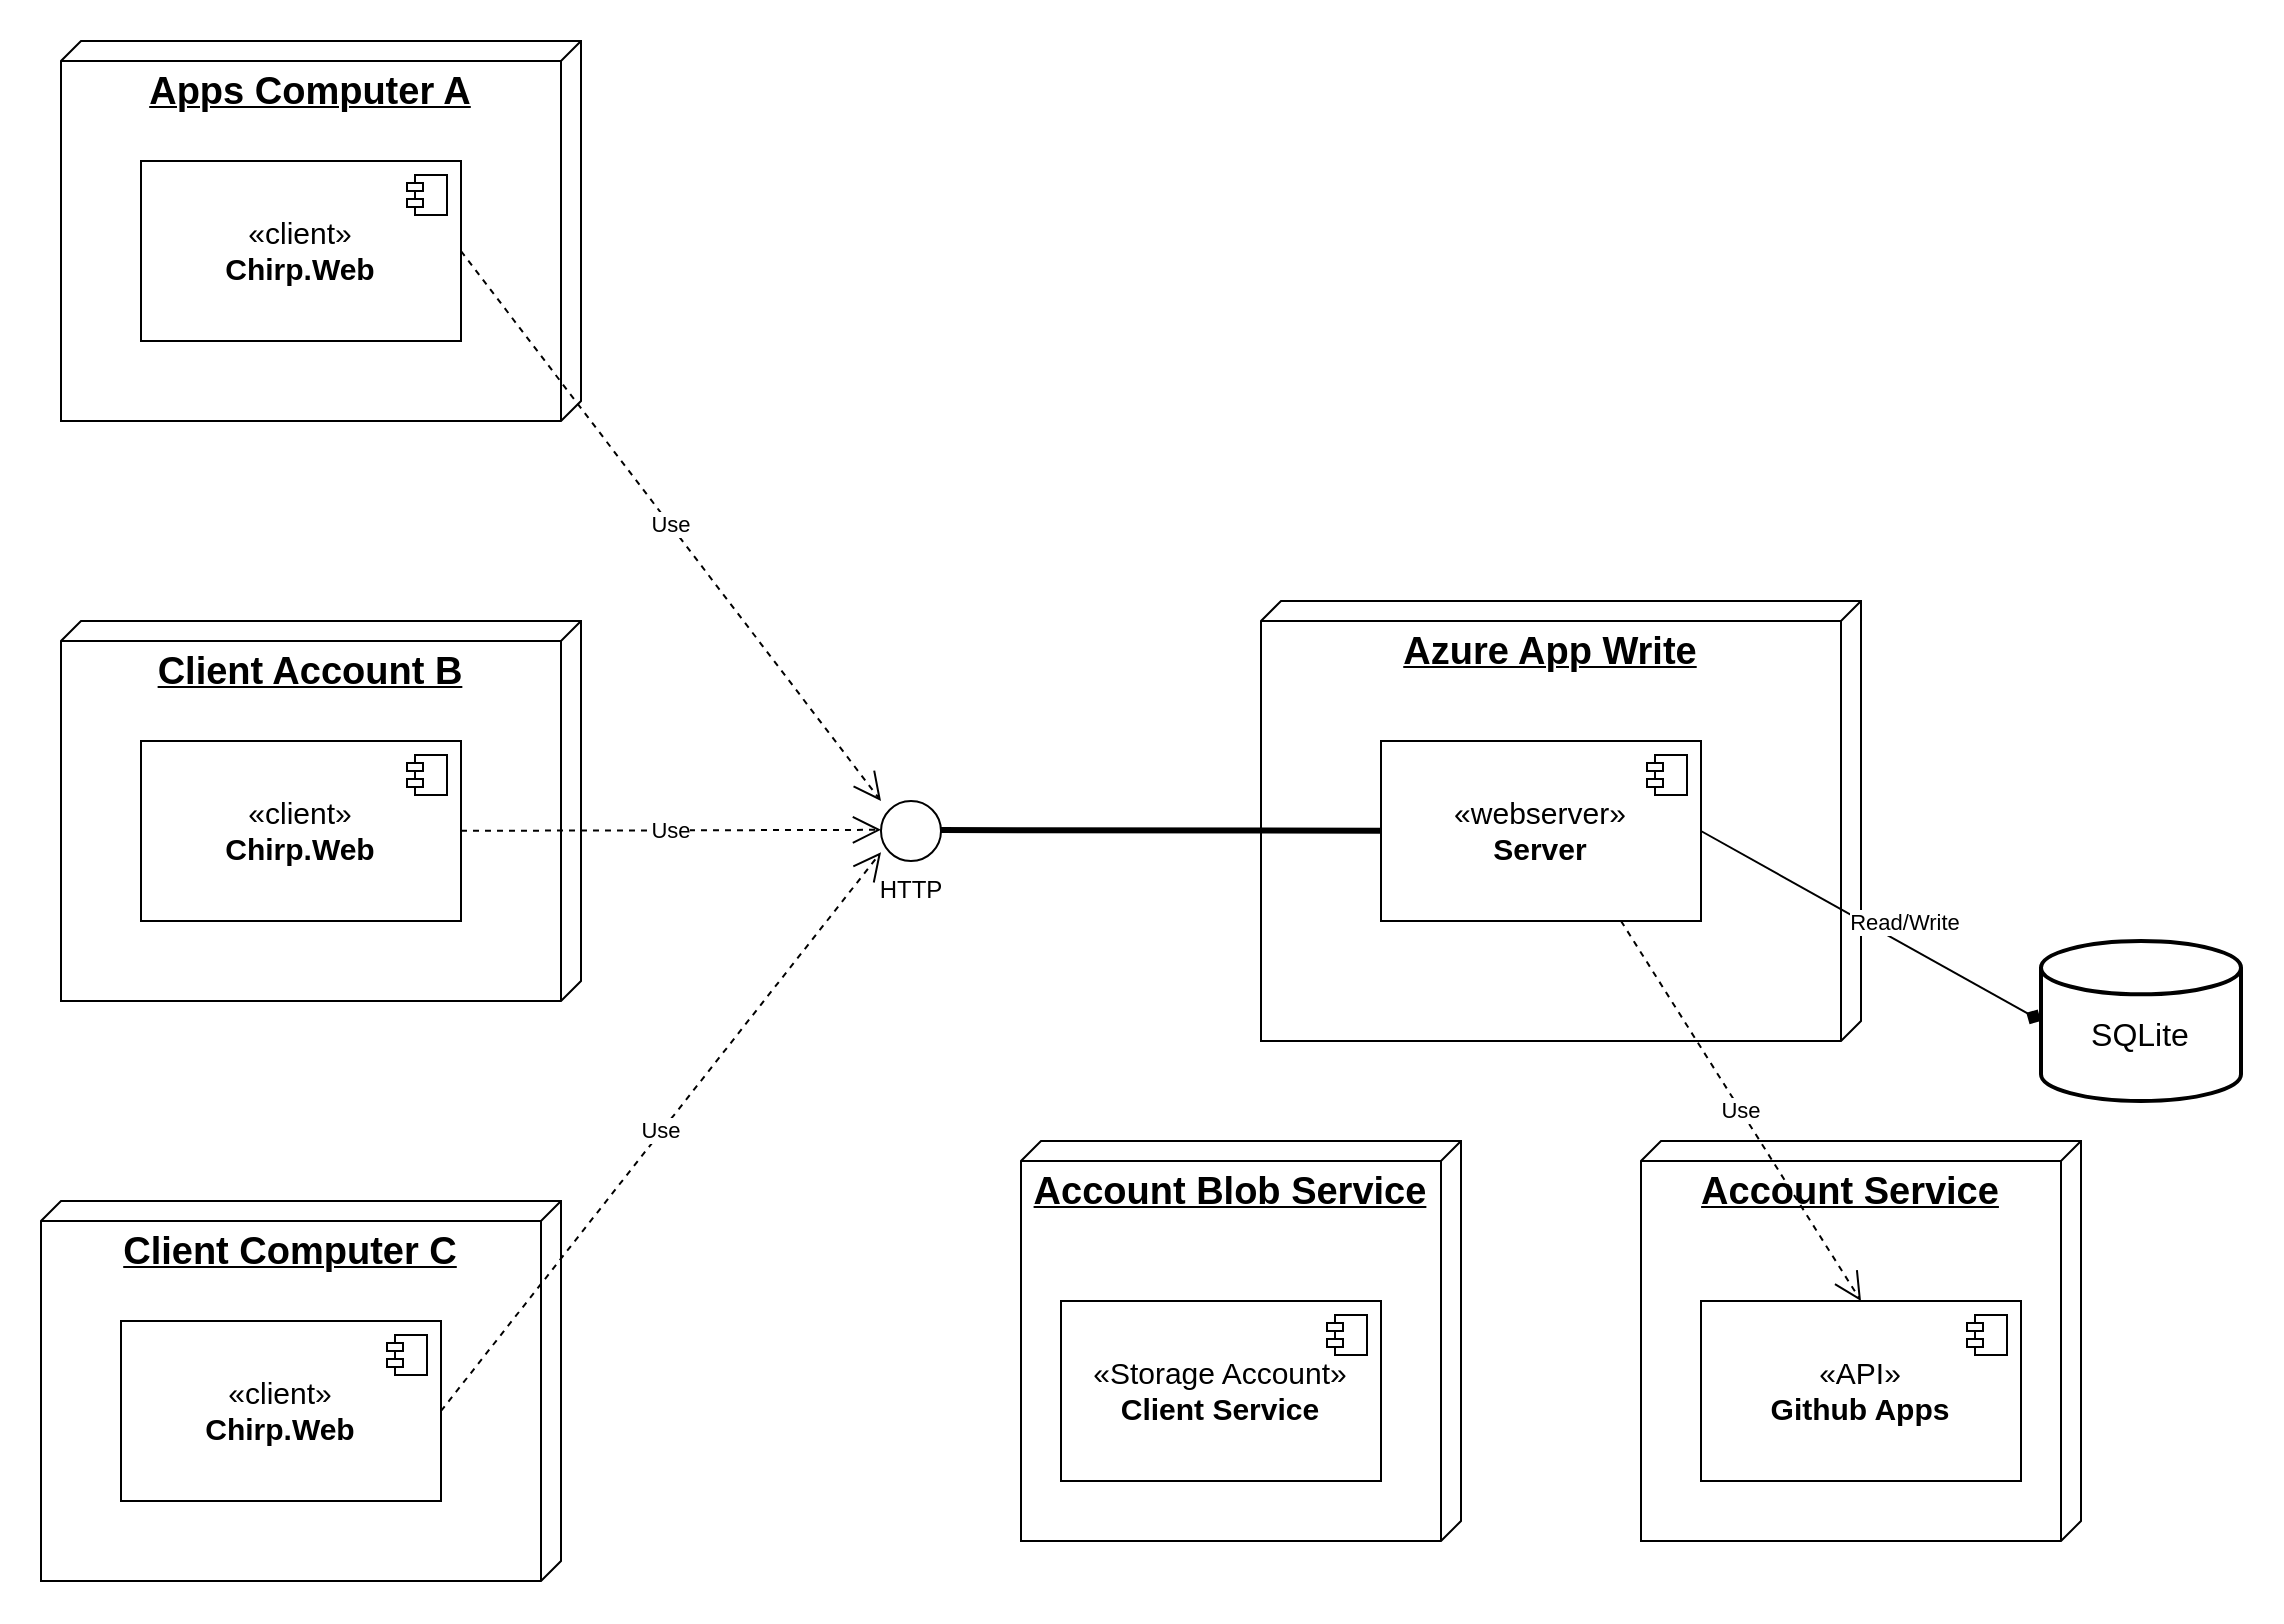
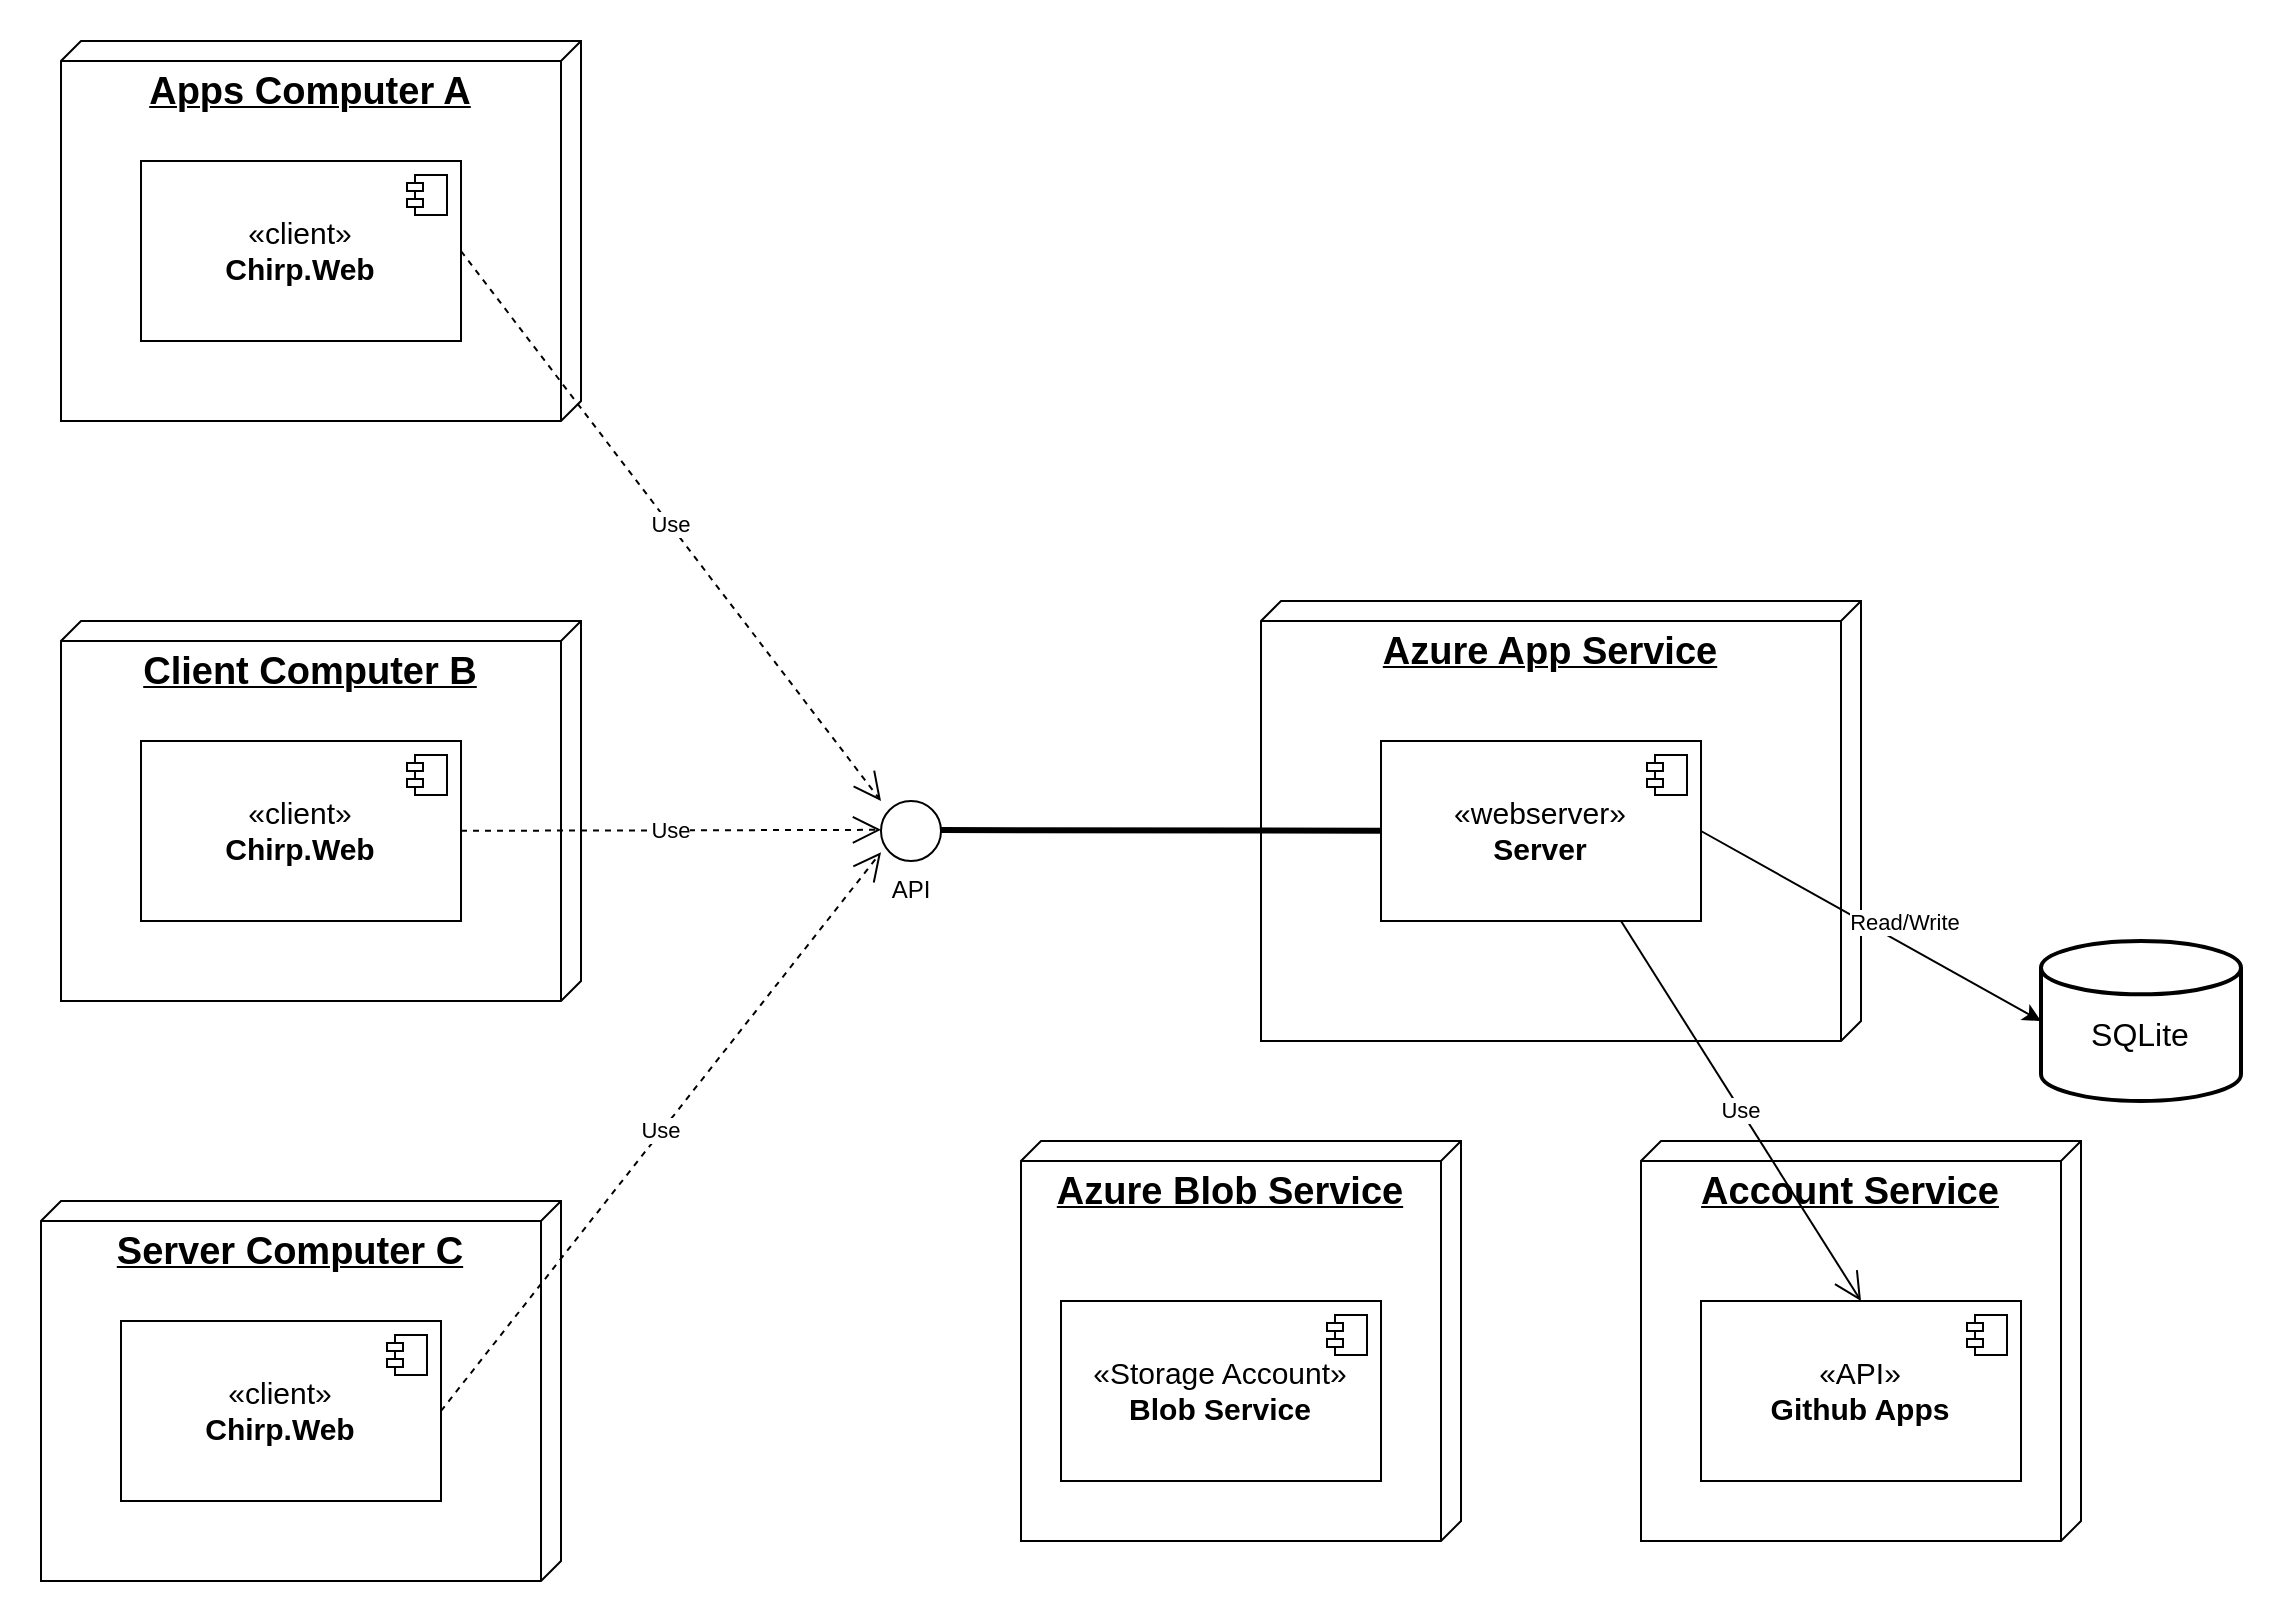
- <mxCell id="3" value="&lt;b&gt;&lt;font style=&quot;font-size: 19px;&quot;&gt;Azure App Write&lt;/font&gt;&lt;/b&gt;" style="verticalAlign=top;align=center;spacingTop=8;spacingLeft=2;spacingRight=12;shape=cube;size=10;direction=south;fontStyle=4;html=1;whiteSpace=wrap;" vertex="1" parent="1"><mxGeometry x="630" y="300" width="300" height="220" as="geometry" /></mxCell>
+ <mxCell id="3" value="&lt;b&gt;&lt;font style=&quot;font-size: 19px;&quot;&gt;Azure App Service&lt;/font&gt;&lt;/b&gt;" style="verticalAlign=top;align=center;spacingTop=8;spacingLeft=2;spacingRight=12;shape=cube;size=10;direction=south;fontStyle=4;html=1;whiteSpace=wrap;" vertex="1" parent="1"><mxGeometry x="630" y="300" width="300" height="220" as="geometry" /></mxCell>
- <mxCell id="11" value="&lt;b&gt;&lt;font style=&quot;font-size: 19px;&quot;&gt;Client Account B&lt;/font&gt;&lt;/b&gt;" style="verticalAlign=top;align=center;spacingTop=8;spacingLeft=2;spacingRight=12;shape=cube;size=10;direction=south;fontStyle=4;html=1;whiteSpace=wrap;" vertex="1" parent="1"><mxGeometry x="30" y="310" width="260" height="190" as="geometry" /></mxCell>
+ <mxCell id="11" value="&lt;b&gt;&lt;font style=&quot;font-size: 19px;&quot;&gt;Client Computer B&lt;/font&gt;&lt;/b&gt;" style="verticalAlign=top;align=center;spacingTop=8;spacingLeft=2;spacingRight=12;shape=cube;size=10;direction=south;fontStyle=4;html=1;whiteSpace=wrap;" vertex="1" parent="1"><mxGeometry x="30" y="310" width="260" height="190" as="geometry" /></mxCell>
- <mxCell id="7" value="HTTP" style="text;html=1;align=center;verticalAlign=middle;resizable=0;points=[];autosize=1;strokeColor=none;fillColor=none;" vertex="1" parent="1"><mxGeometry x="430" y="430" width="50" height="30" as="geometry" /></mxCell>
+ <mxCell id="7" value="API" style="text;html=1;align=center;verticalAlign=middle;resizable=0;points=[];autosize=1;strokeColor=none;fillColor=none;" vertex="1" parent="1"><mxGeometry x="430" y="430" width="50" height="30" as="geometry" /></mxCell>
- <mxCell id="24" value="Use" style="endArrow=open;endSize=12;dashed=1;html=1;rounded=0;exitX=0.75;exitY=1;exitDx=0;exitDy=0;entryX=0.5;entryY=0;entryDx=0;entryDy=0;" edge="1" parent="1" source="4" target="25"><mxGeometry width="160" relative="1" as="geometry"><mxPoint x="840" y="470" as="sourcePoint" /><mxPoint x="1070" y="570" as="targetPoint" /></mxGeometry></mxCell>
+ <mxCell id="24" value="Use" style="endArrow=open;endSize=12;dashed=0;html=1;rounded=0;exitX=0.75;exitY=1;exitDx=0;exitDy=0;entryX=0.5;entryY=0;entryDx=0;entryDy=0;" edge="1" parent="1" source="4" target="25"><mxGeometry width="160" relative="1" as="geometry"><mxPoint x="840" y="470" as="sourcePoint" /><mxPoint x="1070" y="570" as="targetPoint" /></mxGeometry></mxCell>
- <mxCell id="9" value="" style="edgeStyle=none;orthogonalLoop=1;jettySize=auto;html=1;rounded=0;entryX=0;entryY=0.5;entryDx=0;entryDy=0;entryPerimeter=0;exitX=1;exitY=0.5;exitDx=0;exitDy=0;endArrow=diamond;" edge="1" parent="1" target="2" source="4"><mxGeometry width="100" relative="1" as="geometry"><mxPoint x="820" y="410" as="sourcePoint" /><mxPoint x="970" y="410" as="targetPoint" /><Array as="points" /></mxGeometry></mxCell>
+ <mxCell id="9" value="" style="edgeStyle=none;orthogonalLoop=1;jettySize=auto;html=1;rounded=0;entryX=0;entryY=0.5;entryDx=0;entryDy=0;entryPerimeter=0;exitX=1;exitY=0.5;exitDx=0;exitDy=0;" edge="1" parent="1" target="2" source="4"><mxGeometry width="100" relative="1" as="geometry"><mxPoint x="820" y="410" as="sourcePoint" /><mxPoint x="970" y="410" as="targetPoint" /><Array as="points" /></mxGeometry></mxCell>
- <mxCell id="27" value="&lt;b&gt;&lt;font style=&quot;font-size: 19px;&quot;&gt;Account Blob Service&lt;/font&gt;&lt;/b&gt;" style="verticalAlign=top;align=center;spacingTop=8;spacingLeft=2;spacingRight=12;shape=cube;size=10;direction=south;fontStyle=4;html=1;whiteSpace=wrap;" vertex="1" parent="1"><mxGeometry x="510" y="570" width="220" height="200" as="geometry" /></mxCell>
+ <mxCell id="27" value="&lt;b&gt;&lt;font style=&quot;font-size: 19px;&quot;&gt;Azure Blob Service&lt;/font&gt;&lt;/b&gt;" style="verticalAlign=top;align=center;spacingTop=8;spacingLeft=2;spacingRight=12;shape=cube;size=10;direction=south;fontStyle=4;html=1;whiteSpace=wrap;" vertex="1" parent="1"><mxGeometry x="510" y="570" width="220" height="200" as="geometry" /></mxCell>
- <mxCell id="18" value="&lt;b&gt;&lt;font style=&quot;font-size: 19px;&quot;&gt;Client Computer C&lt;/font&gt;&lt;/b&gt;" style="verticalAlign=top;align=center;spacingTop=8;spacingLeft=2;spacingRight=12;shape=cube;size=10;direction=south;fontStyle=4;html=1;whiteSpace=wrap;" vertex="1" parent="1"><mxGeometry x="20" y="600" width="260" height="190" as="geometry" /></mxCell>
+ <mxCell id="18" value="&lt;b&gt;&lt;font style=&quot;font-size: 19px;&quot;&gt;Server Computer C&lt;/font&gt;&lt;/b&gt;" style="verticalAlign=top;align=center;spacingTop=8;spacingLeft=2;spacingRight=12;shape=cube;size=10;direction=south;fontStyle=4;html=1;whiteSpace=wrap;" vertex="1" parent="1"><mxGeometry x="20" y="600" width="260" height="190" as="geometry" /></mxCell>
- <mxCell id="28" value="&lt;font style=&quot;font-size: 15px;&quot;&gt;«Storage Account»&lt;br&gt;&lt;b&gt;Client Service&lt;/b&gt;&lt;/font&gt;" style="html=1;dropTarget=0;whiteSpace=wrap;" vertex="1" parent="1"><mxGeometry x="530" y="650" width="160" height="90" as="geometry" /></mxCell>
+ <mxCell id="28" value="&lt;font style=&quot;font-size: 15px;&quot;&gt;«Storage Account»&lt;br&gt;&lt;b&gt;Blob Service&lt;/b&gt;&lt;/font&gt;" style="html=1;dropTarget=0;whiteSpace=wrap;" vertex="1" parent="1"><mxGeometry x="530" y="650" width="160" height="90" as="geometry" /></mxCell>
